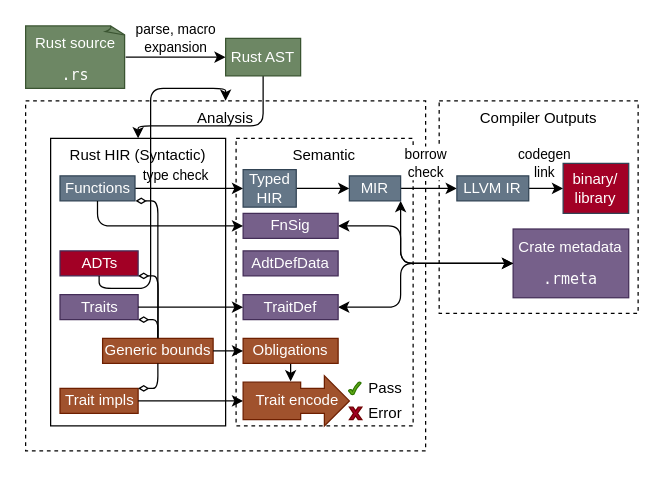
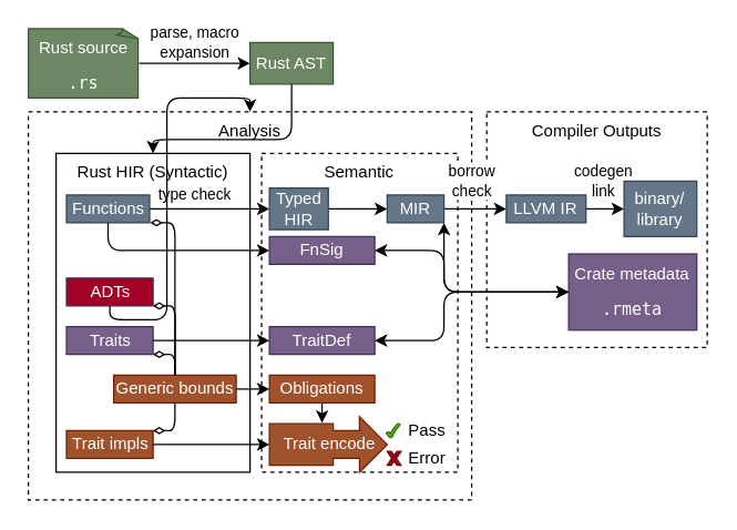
- <mxCell id="29" value="binary/&lt;br&gt;library" style="whiteSpace=wrap;html=1;fillColor=#a20025;fontColor=#ffffff;strokeColor=#314354;" parent="1" vertex="1"><mxGeometry x="450" y="130" width="52.47" height="40" as="geometry" /></mxCell>
+ <mxCell id="29" value="binary/&lt;br&gt;library" style="whiteSpace=wrap;html=1;fillColor=#647687;fontColor=#ffffff;strokeColor=#314354;" parent="1" vertex="1"><mxGeometry x="450" y="130" width="52.47" height="40" as="geometry" /></mxCell>
- <mxCell id="41" value="AdtDefData" style="rounded=0;whiteSpace=wrap;html=1;shadow=0;glass=0;sketch=0;fontColor=#ffffff;fillColor=#76608a;strokeColor=#432D57;" parent="1" vertex="1"><mxGeometry x="194" y="200" width="76" height="20" as="geometry" /></mxCell>
